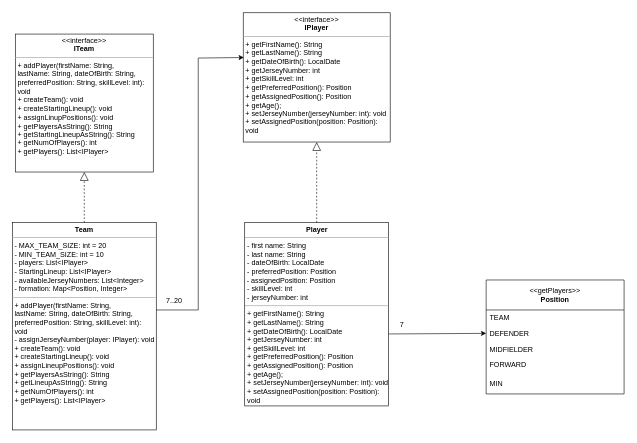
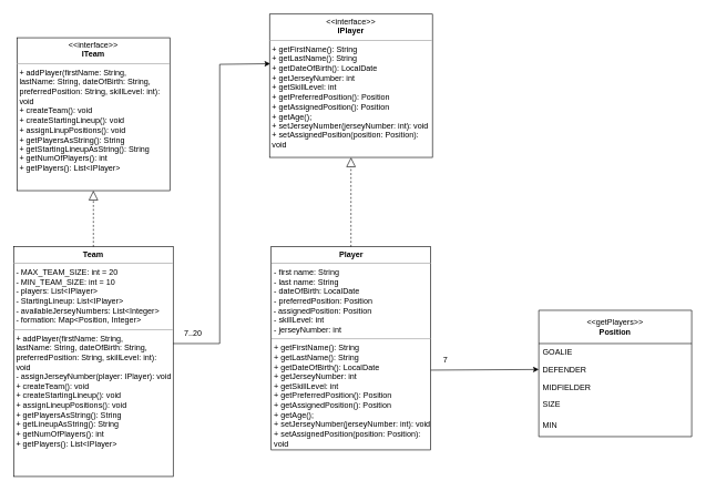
- <mxCell id="4" value="TEAM" style="text;strokeColor=none;fillColor=none;align=left;verticalAlign=top;spacingLeft=4;spacingRight=4;overflow=hidden;rotatable=0;points=[[0,0.5],[1,0.5]];portConstraint=eastwest;whiteSpace=wrap;html=1;" parent="3" vertex="1"><mxGeometry y="50" width="230" height="26" as="geometry" /></mxCell>
+ <mxCell id="4" value="GOALIE" style="text;strokeColor=none;fillColor=none;align=left;verticalAlign=top;spacingLeft=4;spacingRight=4;overflow=hidden;rotatable=0;points=[[0,0.5],[1,0.5]];portConstraint=eastwest;whiteSpace=wrap;html=1;" parent="3" vertex="1"><mxGeometry y="50" width="230" height="26" as="geometry" /></mxCell>
- <mxCell id="7" value="FORWARD" style="text;strokeColor=none;fillColor=none;align=left;verticalAlign=top;spacingLeft=4;spacingRight=4;overflow=hidden;rotatable=0;points=[[0,0.5],[1,0.5]];portConstraint=eastwest;whiteSpace=wrap;html=1;" parent="3" vertex="1"><mxGeometry y="128" width="230" height="32" as="geometry" /></mxCell>
+ <mxCell id="7" value="SIZE" style="text;strokeColor=none;fillColor=none;align=left;verticalAlign=top;spacingLeft=4;spacingRight=4;overflow=hidden;rotatable=0;points=[[0,0.5],[1,0.5]];portConstraint=eastwest;whiteSpace=wrap;html=1;" parent="3" vertex="1"><mxGeometry y="128" width="230" height="32" as="geometry" /></mxCell>
